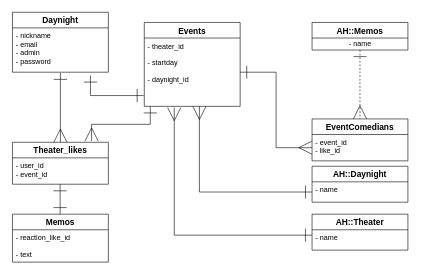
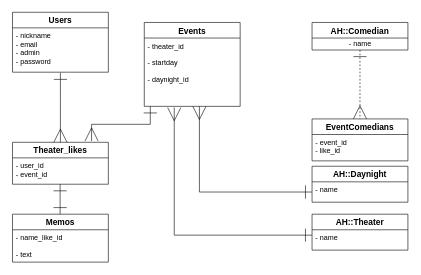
- <mxCell id="2" value="Daynight" style="swimlane;fontStyle=1;childLayout=stackLayout;horizontal=1;startSize=26;horizontalStack=0;resizeParent=1;resizeParentMax=0;resizeLast=0;collapsible=1;marginBottom=0;align=center;fontSize=14;" parent="1" vertex="1"><mxGeometry x="20" y="20" width="160" height="100" as="geometry" /></mxCell>
+ <mxCell id="2" value="Users" style="swimlane;fontStyle=1;childLayout=stackLayout;horizontal=1;startSize=26;horizontalStack=0;resizeParent=1;resizeParentMax=0;resizeLast=0;collapsible=1;marginBottom=0;align=center;fontSize=14;" parent="1" vertex="1"><mxGeometry x="20" y="20" width="160" height="100" as="geometry" /></mxCell>
- <mxCell id="12" value="AH::Memos" style="swimlane;fontStyle=1;childLayout=stackLayout;horizontal=1;startSize=26;horizontalStack=0;resizeParent=1;resizeParentMax=0;resizeLast=0;collapsible=1;marginBottom=0;align=center;fontSize=14;" parent="1" vertex="1"><mxGeometry x="520" y="37" width="160" height="46" as="geometry" /></mxCell>
+ <mxCell id="12" value="AH::Comedian" style="swimlane;fontStyle=1;childLayout=stackLayout;horizontal=1;startSize=26;horizontalStack=0;resizeParent=1;resizeParentMax=0;resizeLast=0;collapsible=1;marginBottom=0;align=center;fontSize=14;" parent="1" vertex="1"><mxGeometry x="520" y="37" width="160" height="46" as="geometry" /></mxCell>
- <mxCell id="24" style="edgeStyle=orthogonalEdgeStyle;rounded=0;orthogonalLoop=1;jettySize=auto;html=1;endArrow=ERone;endFill=0;endSize=20;startSize=20;startArrow=ERone;startFill=0;entryX=0.813;entryY=1.074;entryDx=0;entryDy=0;entryPerimeter=0;exitX=-0.006;exitY=0.842;exitDx=0;exitDy=0;exitPerimeter=0;" parent="1" source="5" target="3" edge="1"><mxGeometry relative="1" as="geometry"><mxPoint x="109.5" y="367" as="sourcePoint" /><mxPoint x="109.5" y="317" as="targetPoint" /><Array as="points"><mxPoint x="150" y="159" /></Array></mxGeometry></mxCell>
- <mxCell id="18" style="edgeStyle=orthogonalEdgeStyle;rounded=0;orthogonalLoop=1;jettySize=auto;html=1;exitX=1;exitY=0.5;exitDx=0;exitDy=0;entryX=0;entryY=0.5;entryDx=0;entryDy=0;endArrow=ERmany;endFill=0;endSize=20;startSize=20;startArrow=ERone;startFill=0;" parent="1" source="5" target="11" edge="1"><mxGeometry relative="1" as="geometry" /></mxCell>
- <mxCell id="9" value="- reaction_like_id&#10;&#10;- text" style="text;strokeColor=none;fillColor=none;spacingLeft=4;spacingRight=4;overflow=hidden;rotatable=0;points=[[0,0.5],[1,0.5]];portConstraint=eastwest;fontSize=12;" parent="8" vertex="1"><mxGeometry y="26" width="160" height="54" as="geometry" /></mxCell>
+ <mxCell id="9" value="- name_like_id&#10;&#10;- text" style="text;strokeColor=none;fillColor=none;spacingLeft=4;spacingRight=4;overflow=hidden;rotatable=0;points=[[0,0.5],[1,0.5]];portConstraint=eastwest;fontSize=12;" parent="8" vertex="1"><mxGeometry y="26" width="160" height="54" as="geometry" /></mxCell>
